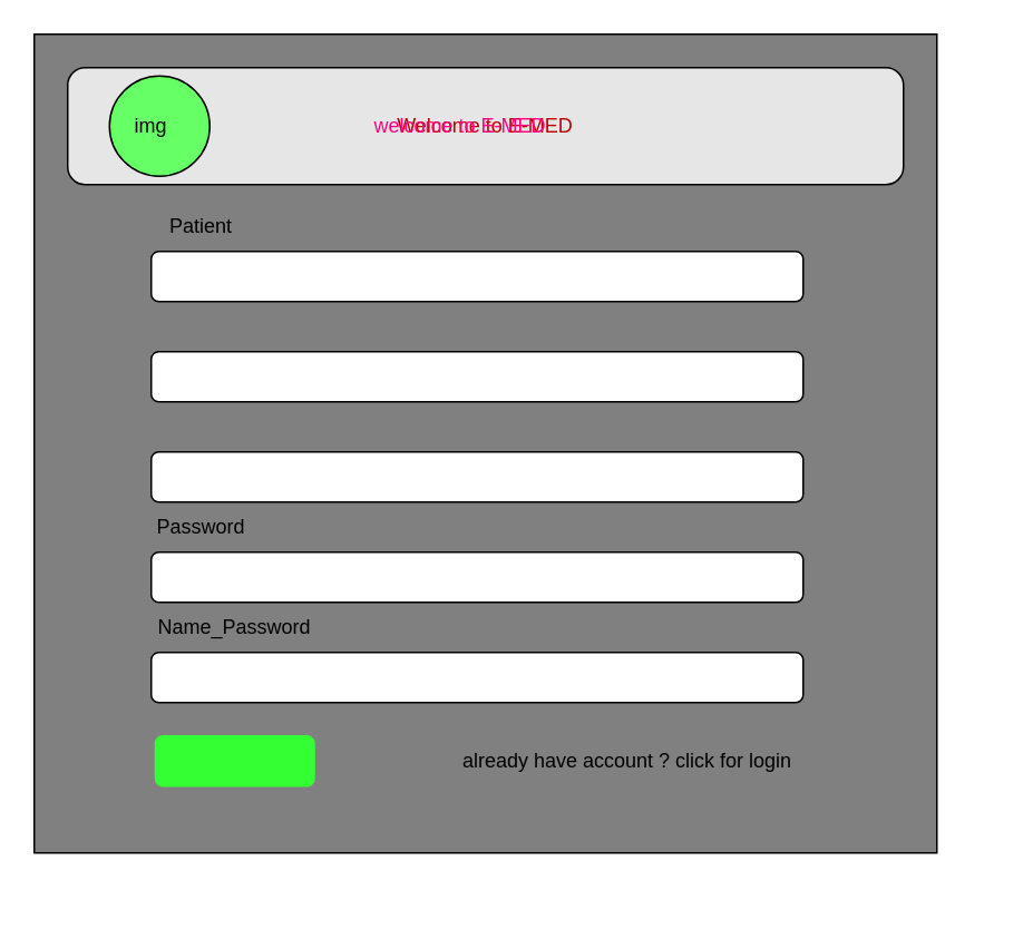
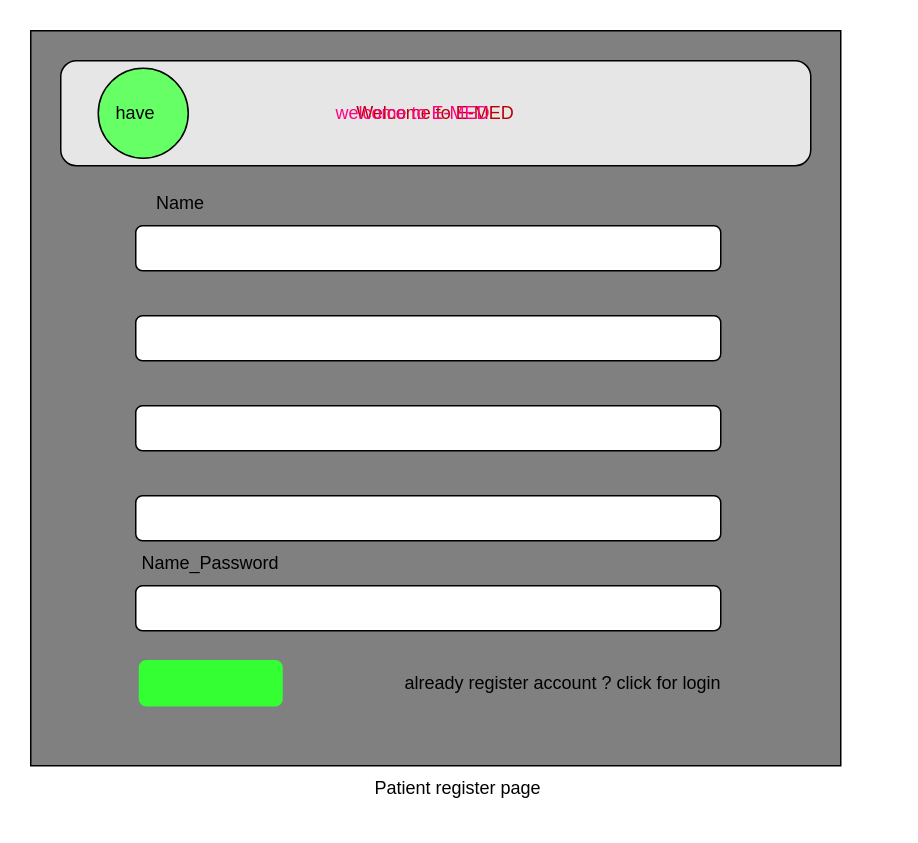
- <mxCell id="17" value="img" style="text;html=1;align=center;verticalAlign=middle;whiteSpace=wrap;rounded=0;" parent="1" vertex="1"><mxGeometry x="60" y="60" width="60" height="30" as="geometry" /></mxCell>
+ <mxCell id="17" value="have" style="text;html=1;align=center;verticalAlign=middle;whiteSpace=wrap;rounded=0;" parent="1" vertex="1"><mxGeometry x="60" y="60" width="60" height="30" as="geometry" /></mxCell>
- <mxCell id="12" value="Patient" style="text;html=1;align=center;verticalAlign=middle;whiteSpace=wrap;rounded=0;" parent="1" vertex="1"><mxGeometry x="90" y="120" width="60" height="30" as="geometry" /></mxCell>
+ <mxCell id="12" value="Name" style="text;html=1;align=center;verticalAlign=middle;whiteSpace=wrap;rounded=0;" parent="1" vertex="1"><mxGeometry x="90" y="120" width="60" height="30" as="geometry" /></mxCell>
- <mxCell id="13" value="Password" style="text;html=1;align=center;verticalAlign=middle;whiteSpace=wrap;rounded=0;" parent="1" vertex="1"><mxGeometry x="90" y="300" width="60" height="30" as="geometry" /></mxCell>
- <mxCell id="6" value="already have account ? click for login" style="text;html=1;align=center;verticalAlign=middle;whiteSpace=wrap;rounded=0;" parent="1" vertex="1"><mxGeometry x="180" y="440" width="390" height="30" as="geometry" /></mxCell>
+ <mxCell id="6" value="already register account ? click for login" style="text;html=1;align=center;verticalAlign=middle;whiteSpace=wrap;rounded=0;" parent="1" vertex="1"><mxGeometry x="180" y="440" width="390" height="30" as="geometry" /></mxCell>
+ <mxCell id="3" value="Patient register page" style="text;html=1;align=center;verticalAlign=middle;whiteSpace=wrap;rounded=0;" parent="1" vertex="1"><mxGeometry x="20" y="510" width="570" height="30" as="geometry" /></mxCell>
